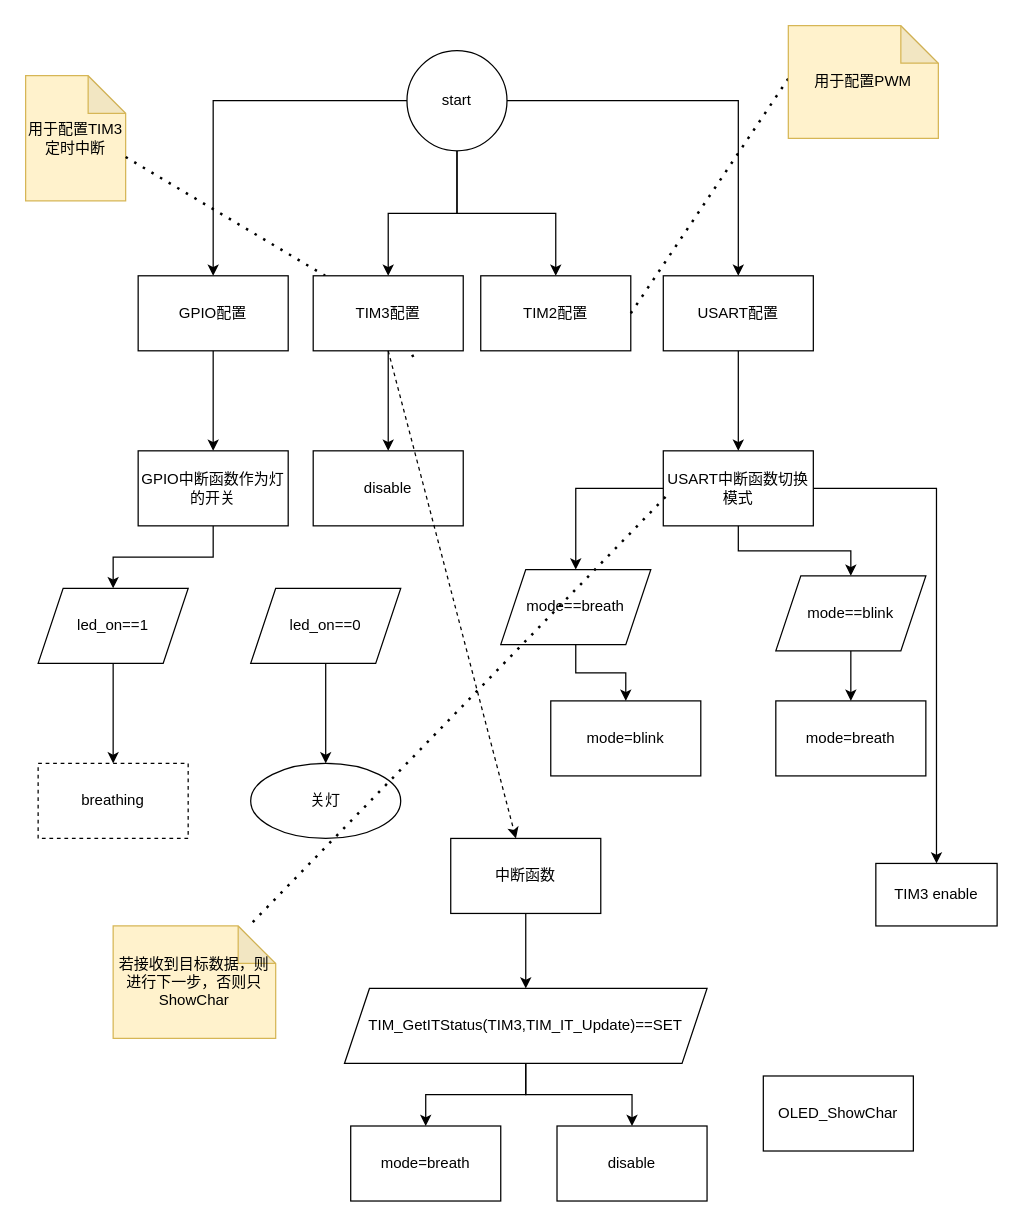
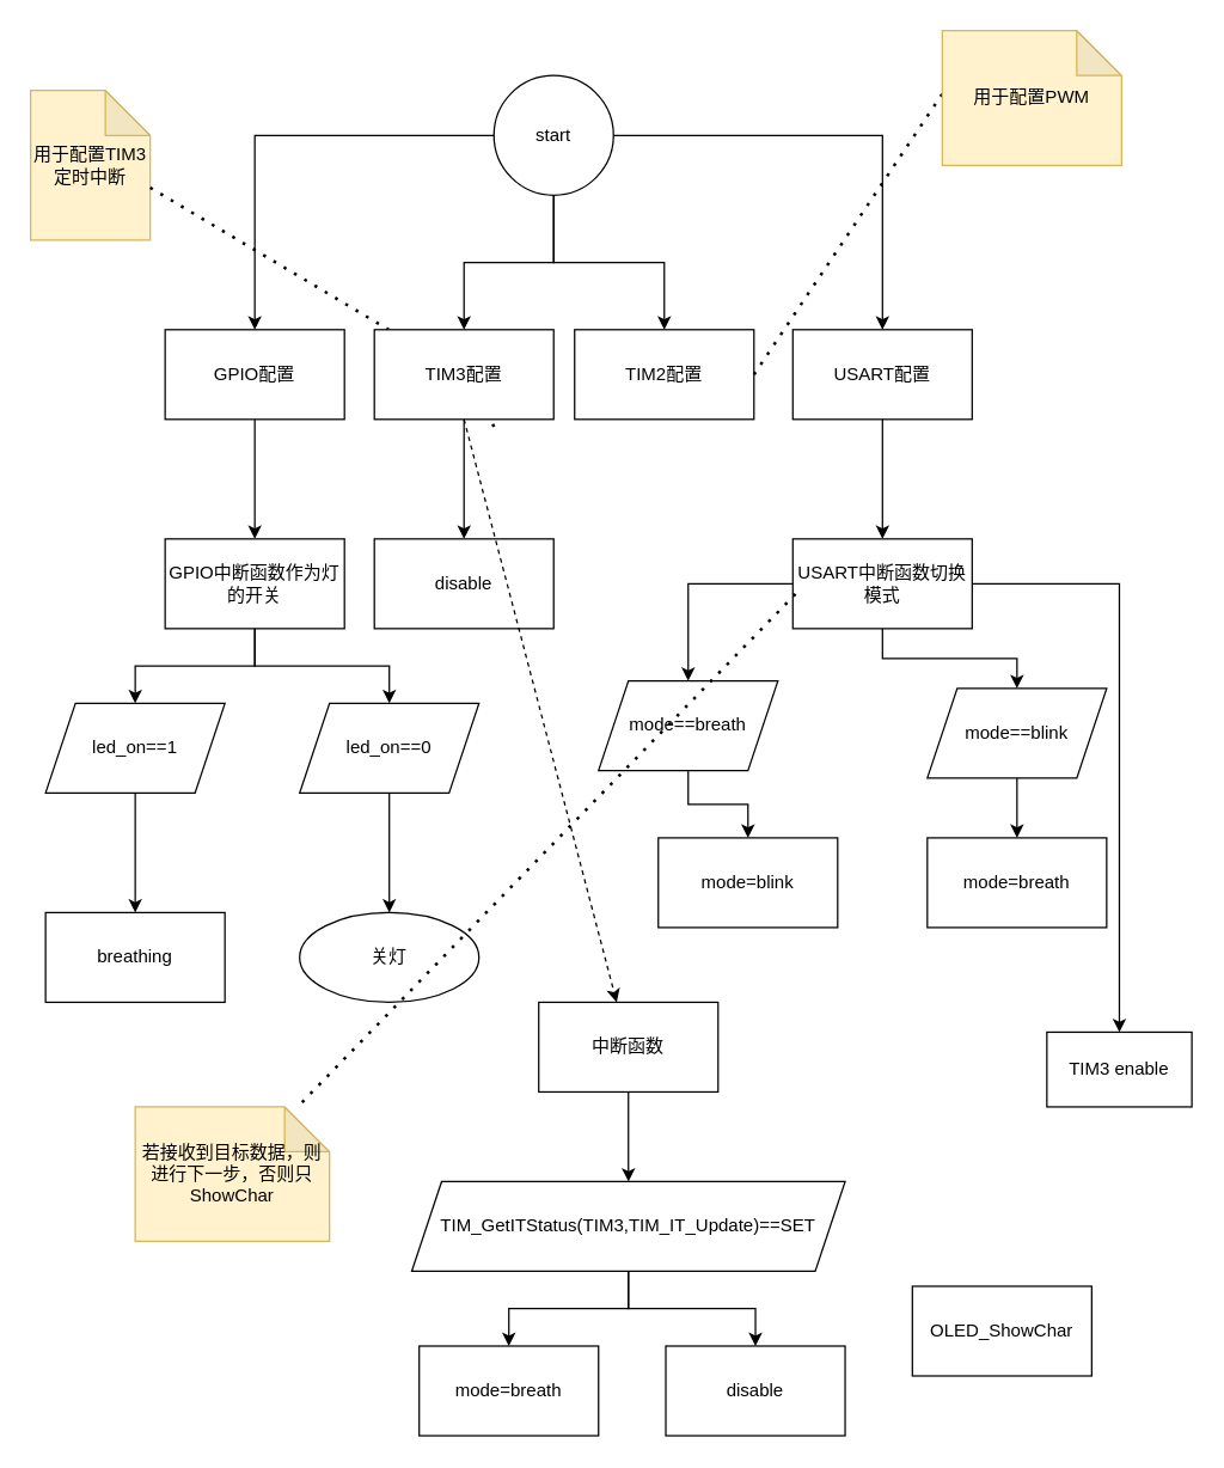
- <mxCell id="6" value="start" style="ellipse;whiteSpace=wrap;html=1;aspect=fixed;" vertex="1" parent="1"><mxGeometry x="325" y="40" width="80" height="80" as="geometry" /></mxCell>
+ <mxCell id="6" value="start" style="ellipse;whiteSpace=wrap;html=1;aspect=fixed;" vertex="1" parent="1"><mxGeometry x="330" y="50" width="80" height="80" as="geometry" /></mxCell>
+ <mxCell id="20" value="" style="edgeStyle=orthogonalEdgeStyle;rounded=0;orthogonalLoop=1;jettySize=auto;html=1;" edge="1" parent="1" source="21" target="25"><mxGeometry relative="1" as="geometry" /></mxCell>
- <mxCell id="26" value="breathing" style="whiteSpace=wrap;html=1;dashed=1;" vertex="1" parent="1"><mxGeometry x="30" y="610" width="120" height="60" as="geometry" /></mxCell>
+ <mxCell id="26" value="breathing" style="whiteSpace=wrap;html=1;" vertex="1" parent="1"><mxGeometry x="30" y="610" width="120" height="60" as="geometry" /></mxCell>
